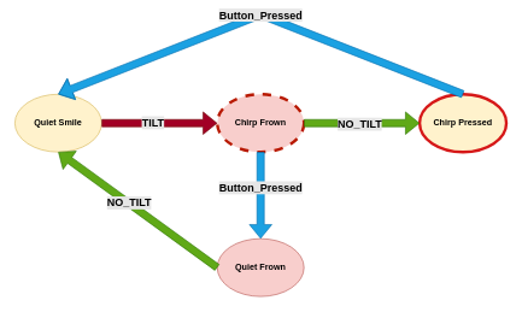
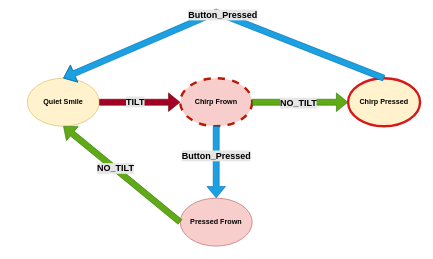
- <mxCell id="2" value="&lt;b&gt;Quiet Smile&lt;/b&gt;" style="ellipse;whiteSpace=wrap;html=1;fillColor=#fff2cc;strokeColor=#d6b656;" vertex="1" parent="1"><mxGeometry x="20" y="130" width="120" height="80" as="geometry" /></mxCell>
+ <mxCell id="2" value="&lt;b&gt;Quiet Smile&lt;/b&gt;" style="ellipse;whiteSpace=wrap;html=1;fillColor=#fff2cc;strokeColor=#d6b656;" vertex="1" parent="1"><mxGeometry x="45" y="130" width="120" height="80" as="geometry" /></mxCell>
- <mxCell id="4" value="&lt;b&gt;Quiet Frown&lt;/b&gt;" style="ellipse;whiteSpace=wrap;html=1;fillColor=#f8cecc;strokeColor=#B85450;" vertex="1" parent="1"><mxGeometry x="300" y="330" width="120" height="80" as="geometry" /></mxCell>
+ <mxCell id="4" value="&lt;b&gt;Pressed Frown&lt;/b&gt;" style="ellipse;whiteSpace=wrap;html=1;fillColor=#f8cecc;strokeColor=#B85450;" vertex="1" parent="1"><mxGeometry x="300" y="330" width="120" height="80" as="geometry" /></mxCell>
